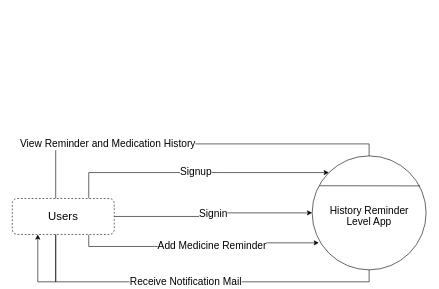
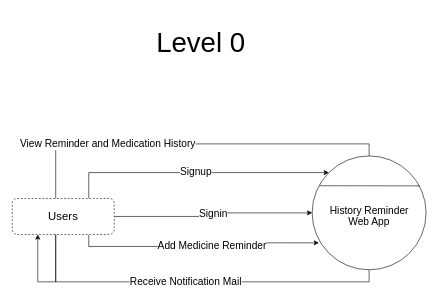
+ <mxCell id="2" value="Level 0" style="text;html=1;strokeColor=none;fillColor=none;align=center;verticalAlign=middle;whiteSpace=wrap;rounded=0;fontSize=46;" vertex="1" parent="1"><mxGeometry x="247" y="20" width="175" height="100" as="geometry" /></mxCell>
- <mxCell id="13" value="Level App" style="text;html=1;strokeColor=none;fillColor=none;align=center;verticalAlign=middle;whiteSpace=wrap;rounded=0;fontFamily=Helvetica;fontSize=17;" vertex="1" parent="1"><mxGeometry x="565" y="354" width="100" height="30" as="geometry" /></mxCell>
+ <mxCell id="13" value="Web App" style="text;html=1;strokeColor=none;fillColor=none;align=center;verticalAlign=middle;whiteSpace=wrap;rounded=0;fontFamily=Helvetica;fontSize=17;" vertex="1" parent="1"><mxGeometry x="565" y="354" width="100" height="30" as="geometry" /></mxCell>
